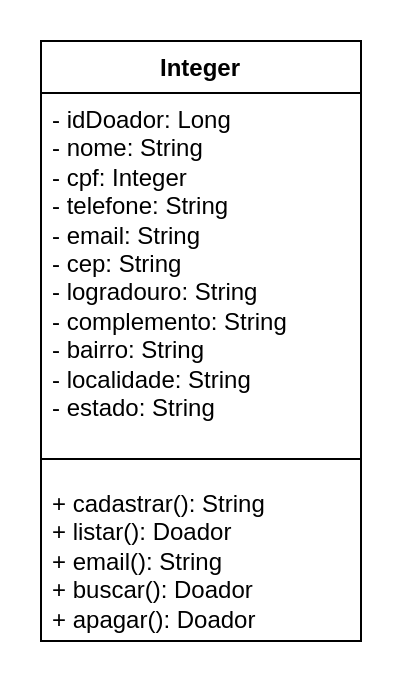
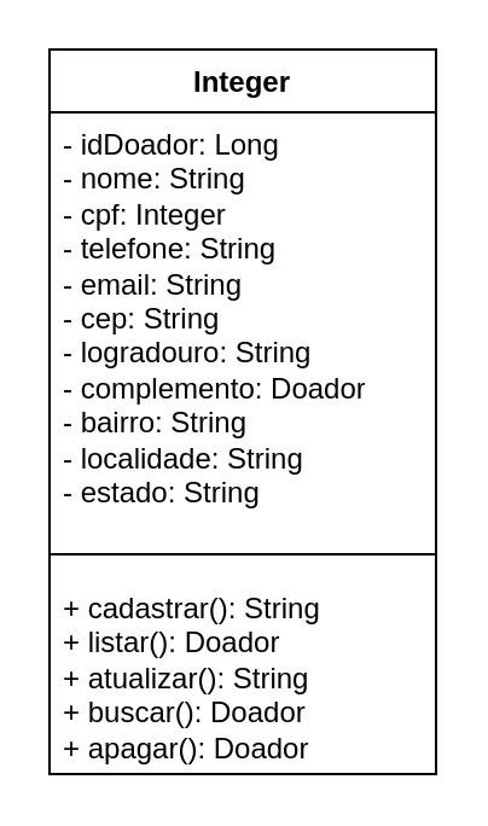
- <mxCell id="3" value="- idDoador: Long&lt;div&gt;- nome: String&lt;/div&gt;&lt;div&gt;- cpf: Integer&lt;/div&gt;&lt;div&gt;- telefone: String&lt;/div&gt;&lt;div&gt;- email: String&lt;/div&gt;&lt;div&gt;- cep: String&lt;/div&gt;&lt;div&gt;- logradouro: String&lt;/div&gt;&lt;div&gt;- complemento: String&lt;/div&gt;&lt;div&gt;- bairro: String&lt;/div&gt;&lt;div&gt;- localidade: String&lt;/div&gt;&lt;div&gt;- estado: String&lt;/div&gt;&lt;div&gt;&lt;br&gt;&lt;/div&gt;" style="text;strokeColor=none;fillColor=none;align=left;verticalAlign=top;spacingLeft=4;spacingRight=4;overflow=hidden;rotatable=0;points=[[0,0.5],[1,0.5]];portConstraint=eastwest;whiteSpace=wrap;html=1;" vertex="1" parent="2"><mxGeometry y="26" width="160" height="174" as="geometry" /></mxCell>
+ <mxCell id="3" value="- idDoador: Long&lt;div&gt;- nome: String&lt;/div&gt;&lt;div&gt;- cpf: Integer&lt;/div&gt;&lt;div&gt;- telefone: String&lt;/div&gt;&lt;div&gt;- email: String&lt;/div&gt;&lt;div&gt;- cep: String&lt;/div&gt;&lt;div&gt;- logradouro: String&lt;/div&gt;&lt;div&gt;- complemento: Doador&lt;/div&gt;&lt;div&gt;- bairro: String&lt;/div&gt;&lt;div&gt;- localidade: String&lt;/div&gt;&lt;div&gt;- estado: String&lt;/div&gt;&lt;div&gt;&lt;br&gt;&lt;/div&gt;" style="text;strokeColor=none;fillColor=none;align=left;verticalAlign=top;spacingLeft=4;spacingRight=4;overflow=hidden;rotatable=0;points=[[0,0.5],[1,0.5]];portConstraint=eastwest;whiteSpace=wrap;html=1;" vertex="1" parent="2"><mxGeometry y="26" width="160" height="174" as="geometry" /></mxCell>
- <mxCell id="5" value="+ cadastrar(): String&lt;div&gt;+ listar(): Doador&lt;/div&gt;&lt;div&gt;+ email(): String&lt;/div&gt;&lt;div&gt;+ buscar(): Doador&lt;/div&gt;&lt;div&gt;+ apagar(): Doador&lt;/div&gt;" style="text;strokeColor=none;fillColor=none;align=left;verticalAlign=top;spacingLeft=4;spacingRight=4;overflow=hidden;rotatable=0;points=[[0,0.5],[1,0.5]];portConstraint=eastwest;whiteSpace=wrap;html=1;" vertex="1" parent="2"><mxGeometry y="218" width="160" height="82" as="geometry" /></mxCell>
+ <mxCell id="5" value="+ cadastrar(): String&lt;div&gt;+ listar(): Doador&lt;/div&gt;&lt;div&gt;+ atualizar(): String&lt;/div&gt;&lt;div&gt;+ buscar(): Doador&lt;/div&gt;&lt;div&gt;+ apagar(): Doador&lt;/div&gt;" style="text;strokeColor=none;fillColor=none;align=left;verticalAlign=top;spacingLeft=4;spacingRight=4;overflow=hidden;rotatable=0;points=[[0,0.5],[1,0.5]];portConstraint=eastwest;whiteSpace=wrap;html=1;" vertex="1" parent="2"><mxGeometry y="218" width="160" height="82" as="geometry" /></mxCell>
